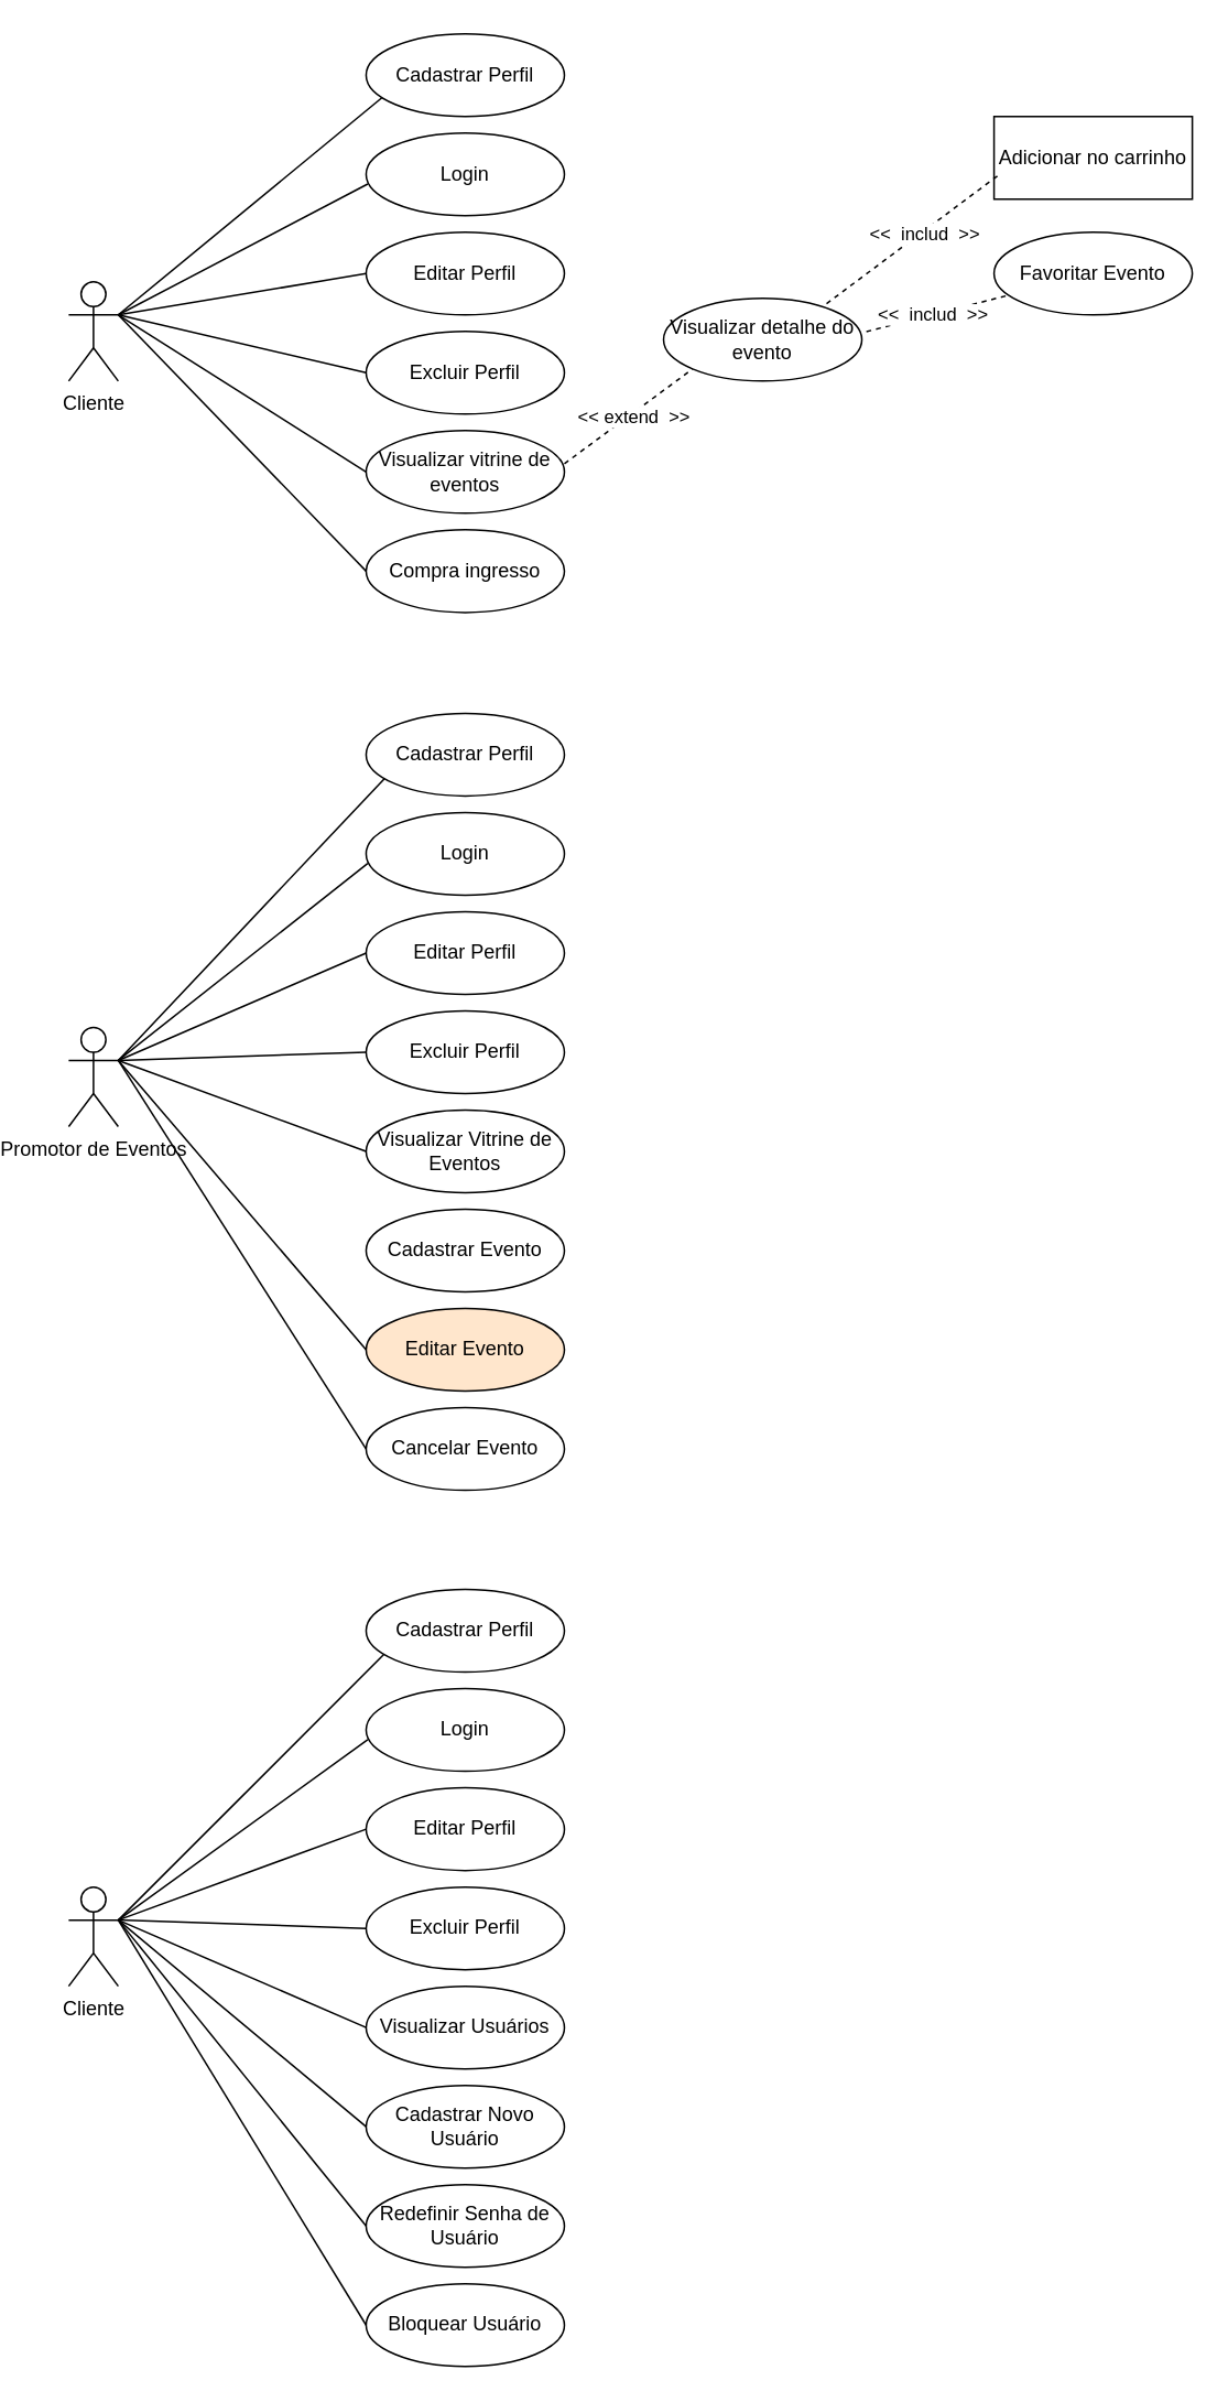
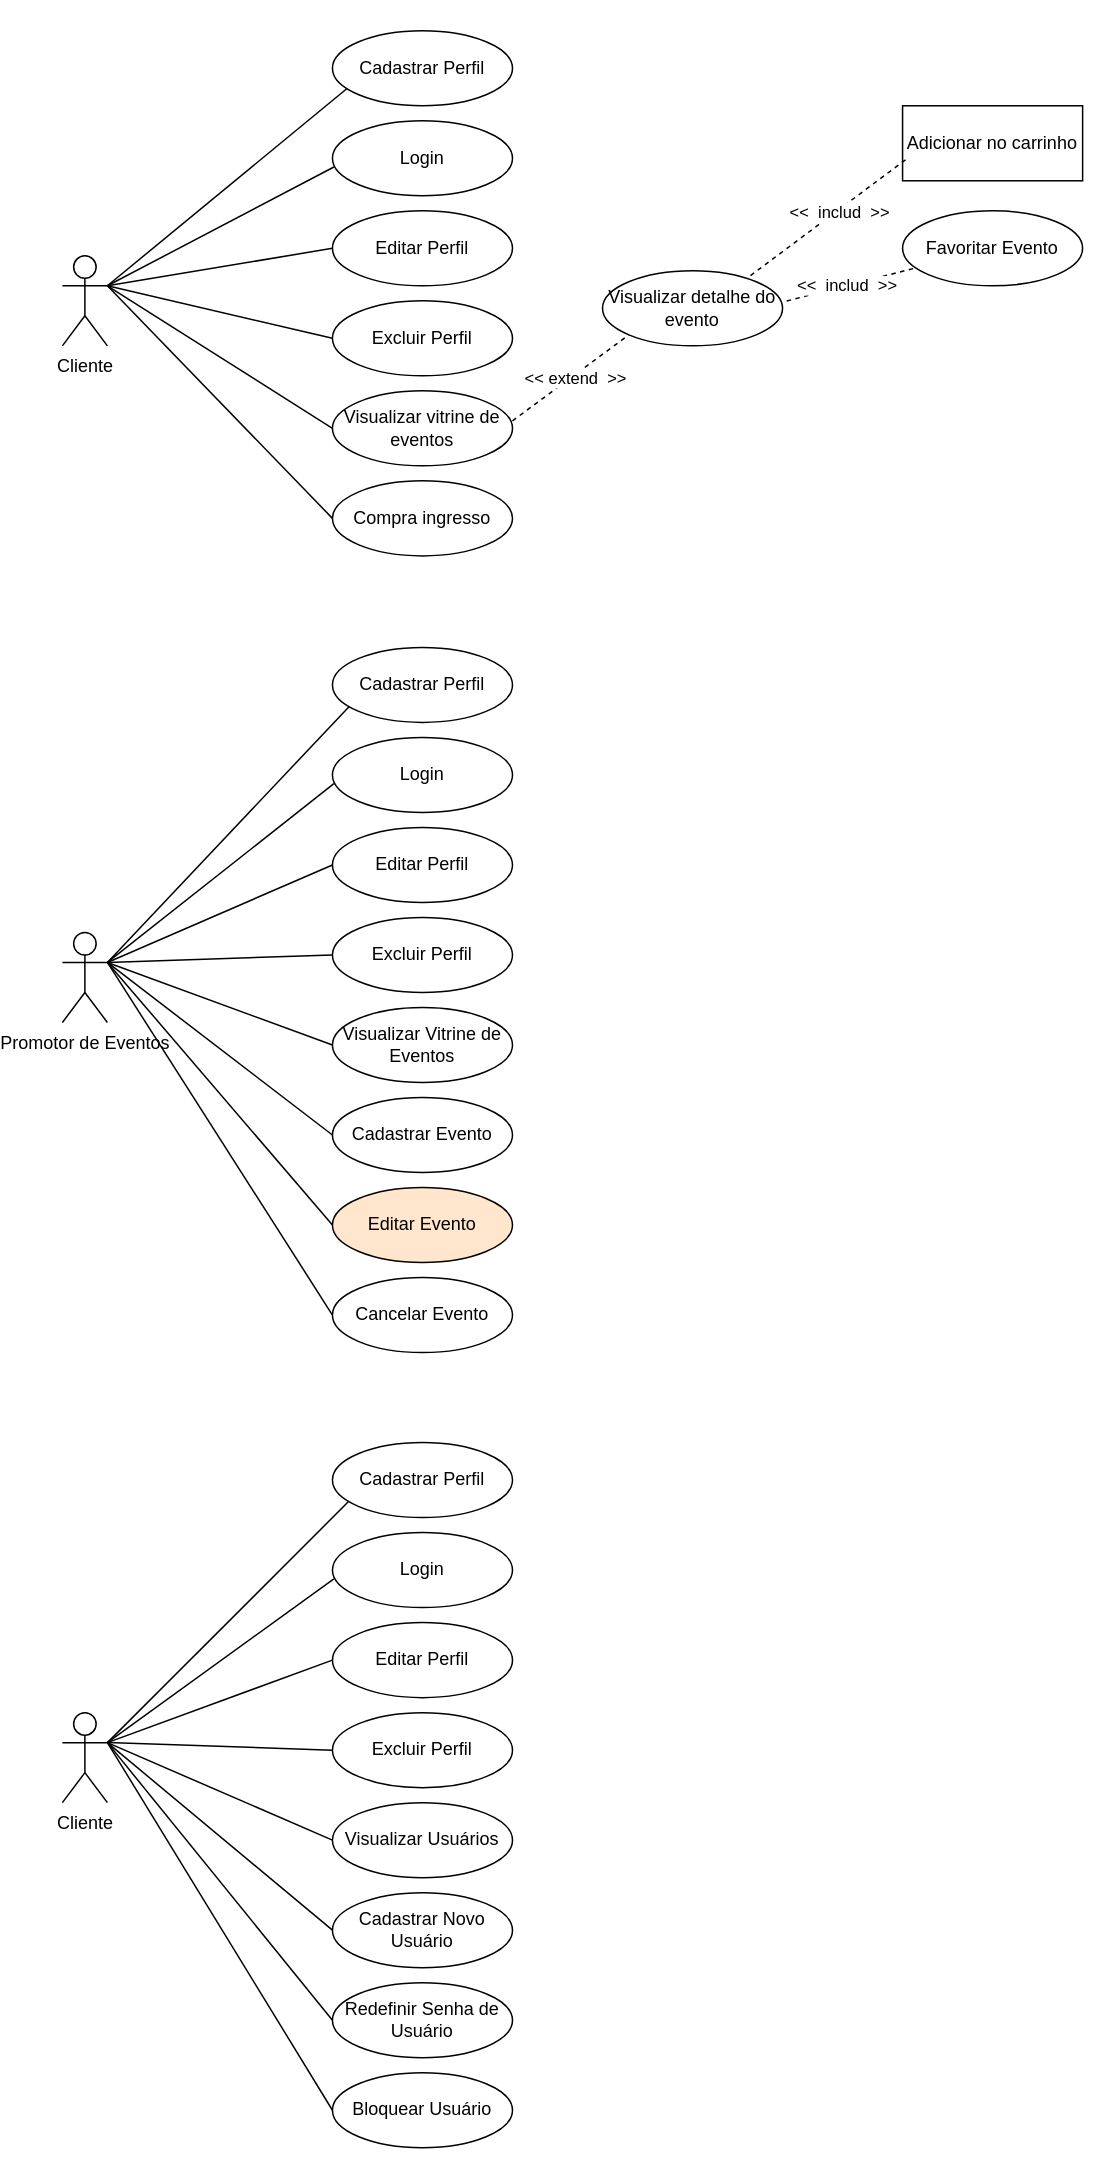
+ <mxCell id="36" value="" style="endArrow=none;html=1;rounded=0;exitX=1;exitY=0.333;exitDx=0;exitDy=0;exitPerimeter=0;entryX=0;entryY=0.5;entryDx=0;entryDy=0;" edge="1" parent="1" source="24" target="35"><mxGeometry width="50" height="50" relative="1" as="geometry"><mxPoint x="40" y="671" as="sourcePoint" /><mxPoint x="190" y="766" as="targetPoint" /></mxGeometry></mxCell>
